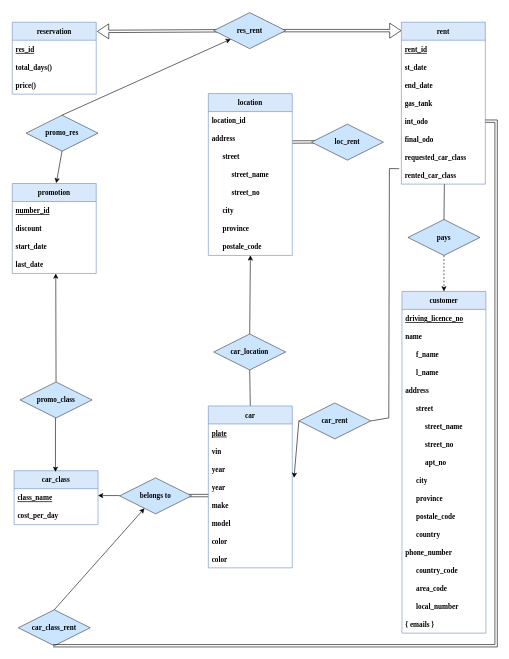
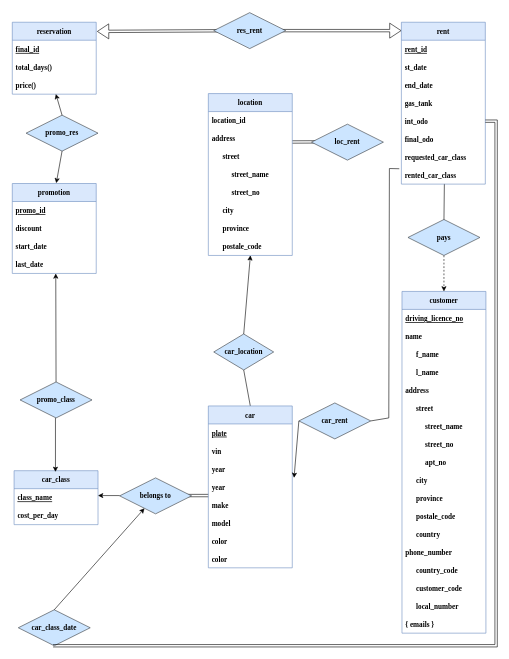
- <mxCell id="56" value="res_id" style="text;strokeColor=none;fillColor=none;align=left;verticalAlign=middle;spacingLeft=4;spacingRight=4;overflow=hidden;points=[[0,0.5],[1,0.5]];portConstraint=eastwest;rotatable=0;fontStyle=5;fontFamily=Verdana;fontSize=12;" parent="55" vertex="1"><mxGeometry y="30" width="140" height="30" as="geometry" /></mxCell>
+ <mxCell id="56" value="final_id" style="text;strokeColor=none;fillColor=none;align=left;verticalAlign=middle;spacingLeft=4;spacingRight=4;overflow=hidden;points=[[0,0.5],[1,0.5]];portConstraint=eastwest;rotatable=0;fontStyle=5;fontFamily=Verdana;fontSize=12;" parent="55" vertex="1"><mxGeometry y="30" width="140" height="30" as="geometry" /></mxCell>
- <mxCell id="79" value="" style="endArrow=classic;html=1;rounded=0;fontFamily=Verdana;fontSize=12;exitX=0.5;exitY=0;exitDx=0;exitDy=0;fontStyle=1;" parent="1" source="59" target="49" edge="1"><mxGeometry width="50" height="50" relative="1" as="geometry"><mxPoint x="149" y="276" as="sourcePoint" /><mxPoint x="199" y="226" as="targetPoint" /></mxGeometry></mxCell>
+ <mxCell id="79" value="" style="endArrow=classic;html=1;rounded=0;fontFamily=Verdana;fontSize=12;exitX=0.5;exitY=0;exitDx=0;exitDy=0;entryX=0.519;entryY=0.99;entryDx=0;entryDy=0;entryPerimeter=0;fontStyle=1" parent="1" source="59" target="58" edge="1"><mxGeometry width="50" height="50" relative="1" as="geometry"><mxPoint x="149" y="276" as="sourcePoint" /><mxPoint x="199" y="226" as="targetPoint" /></mxGeometry></mxCell>
- <mxCell id="61" value="number_id" style="text;strokeColor=none;fillColor=none;align=left;verticalAlign=middle;spacingLeft=4;spacingRight=4;overflow=hidden;points=[[0,0.5],[1,0.5]];portConstraint=eastwest;rotatable=0;fontStyle=5;fontFamily=Verdana;fontSize=12;" parent="60" vertex="1"><mxGeometry y="30" width="140" height="30" as="geometry" /></mxCell>
+ <mxCell id="61" value="promo_id" style="text;strokeColor=none;fillColor=none;align=left;verticalAlign=middle;spacingLeft=4;spacingRight=4;overflow=hidden;points=[[0,0.5],[1,0.5]];portConstraint=eastwest;rotatable=0;fontStyle=5;fontFamily=Verdana;fontSize=12;" parent="60" vertex="1"><mxGeometry y="30" width="140" height="30" as="geometry" /></mxCell>
- <mxCell id="52" value="car_location" style="shape=rhombus;perimeter=rhombusPerimeter;whiteSpace=wrap;html=1;align=center;fillColor=#cce5ff;strokeColor=#36393d;fontFamily=Verdana;fontSize=12;fontStyle=1" parent="1" vertex="1"><mxGeometry x="356" y="556" width="120" height="60" as="geometry" /></mxCell>
+ <mxCell id="52" value="car_location" style="shape=rhombus;perimeter=rhombusPerimeter;whiteSpace=wrap;html=1;align=center;fillColor=#cce5ff;strokeColor=#36393d;fontFamily=Verdana;fontSize=12;fontStyle=1" parent="1" vertex="1"><mxGeometry x="356" y="556" width="100" height="60" as="geometry" /></mxCell>
- <mxCell id="37" value="      area_code" style="text;strokeColor=none;fillColor=none;align=left;verticalAlign=middle;spacingLeft=4;spacingRight=4;overflow=hidden;points=[[0,0.5],[1,0.5]];portConstraint=eastwest;rotatable=0;fontFamily=Verdana;fontSize=12;fontStyle=1" parent="21" vertex="1"><mxGeometry y="480" width="140" height="30" as="geometry" /></mxCell>
+ <mxCell id="37" value="      customer_code" style="text;strokeColor=none;fillColor=none;align=left;verticalAlign=middle;spacingLeft=4;spacingRight=4;overflow=hidden;points=[[0,0.5],[1,0.5]];portConstraint=eastwest;rotatable=0;fontFamily=Verdana;fontSize=12;fontStyle=1" parent="21" vertex="1"><mxGeometry y="480" width="140" height="30" as="geometry" /></mxCell>
- <mxCell id="82" value="car_class_rent" style="shape=rhombus;perimeter=rhombusPerimeter;whiteSpace=wrap;html=1;align=center;fontFamily=Verdana;fontSize=12;fillColor=#cce5ff;strokeColor=#36393d;fontStyle=1" parent="1" vertex="1"><mxGeometry x="30" y="1016" width="120" height="60" as="geometry" /></mxCell>
+ <mxCell id="82" value="car_class_date" style="shape=rhombus;perimeter=rhombusPerimeter;whiteSpace=wrap;html=1;align=center;fontFamily=Verdana;fontSize=12;fillColor=#cce5ff;strokeColor=#36393d;fontStyle=1" parent="1" vertex="1"><mxGeometry x="30" y="1016" width="120" height="60" as="geometry" /></mxCell>
